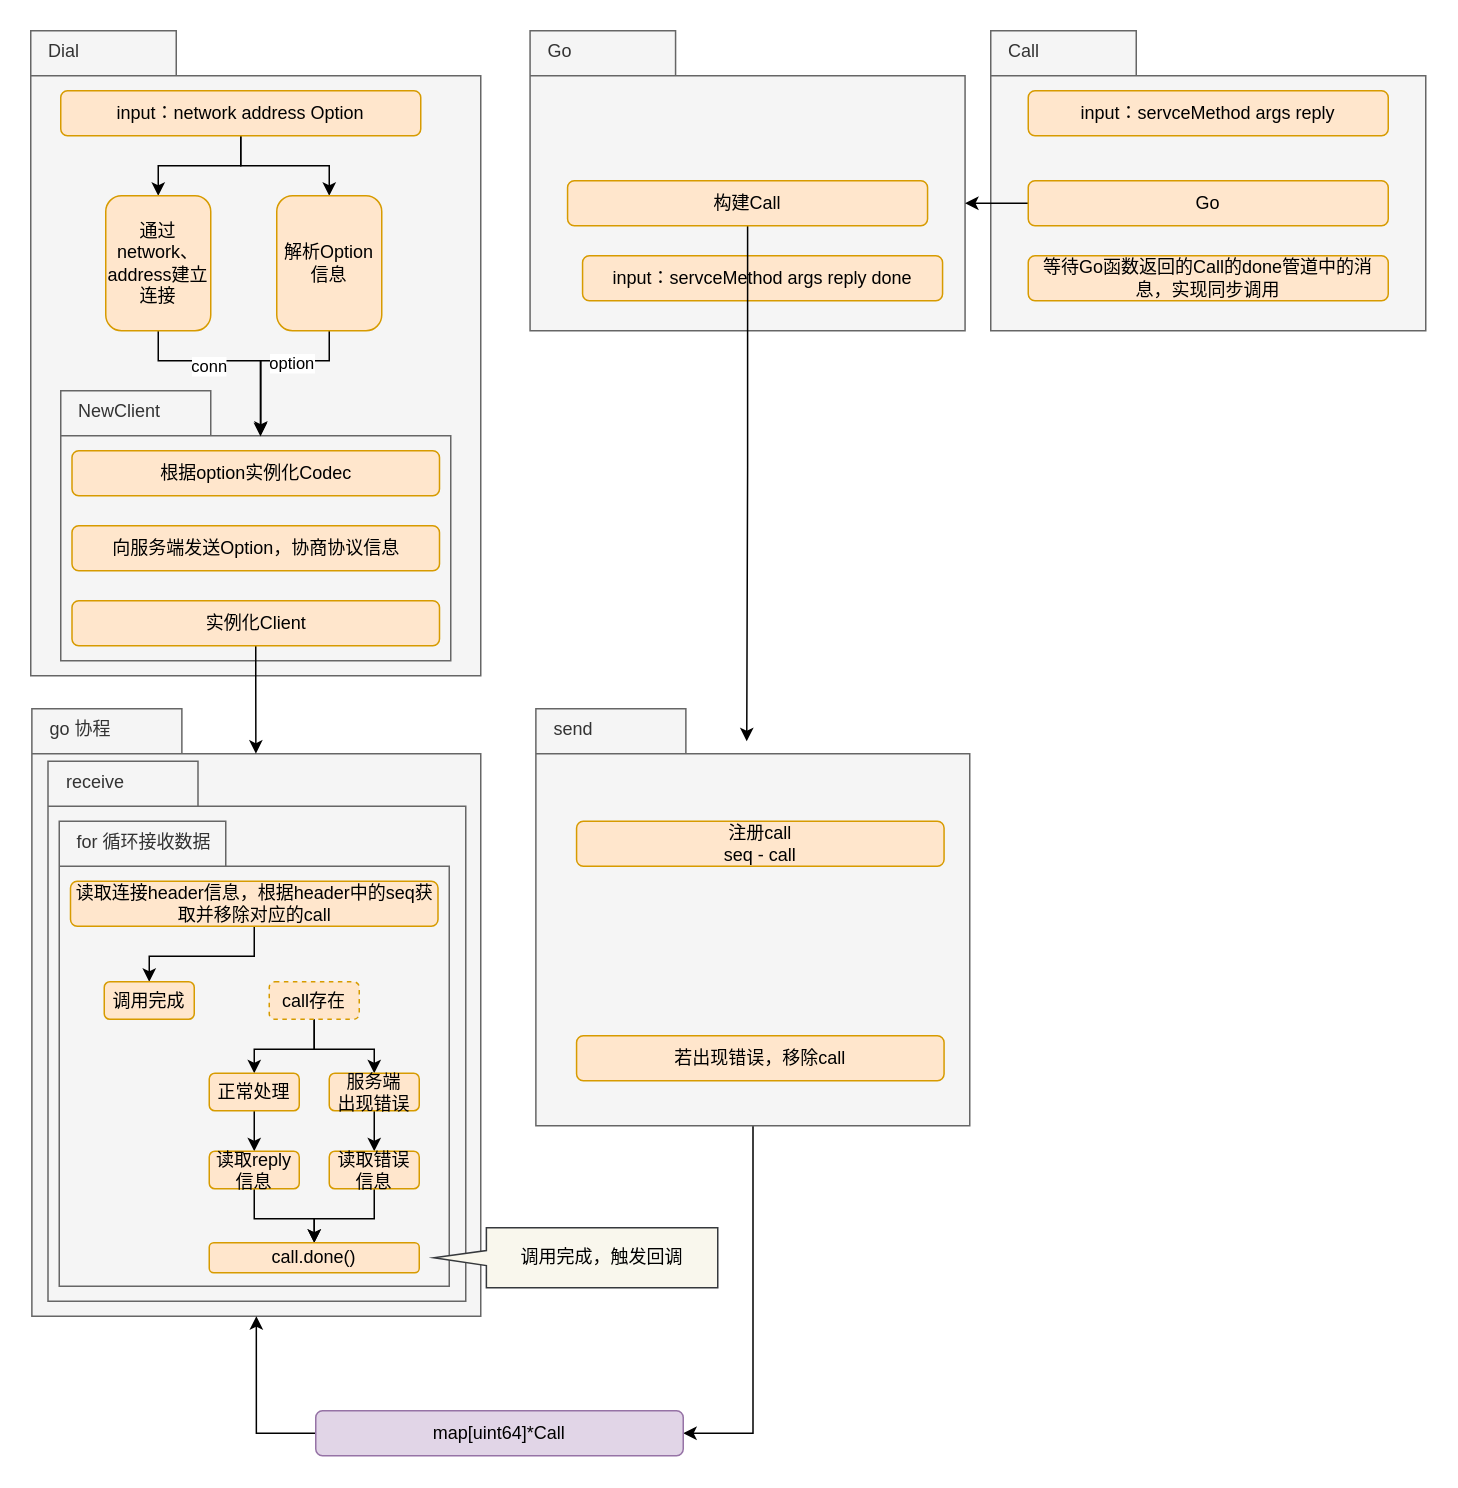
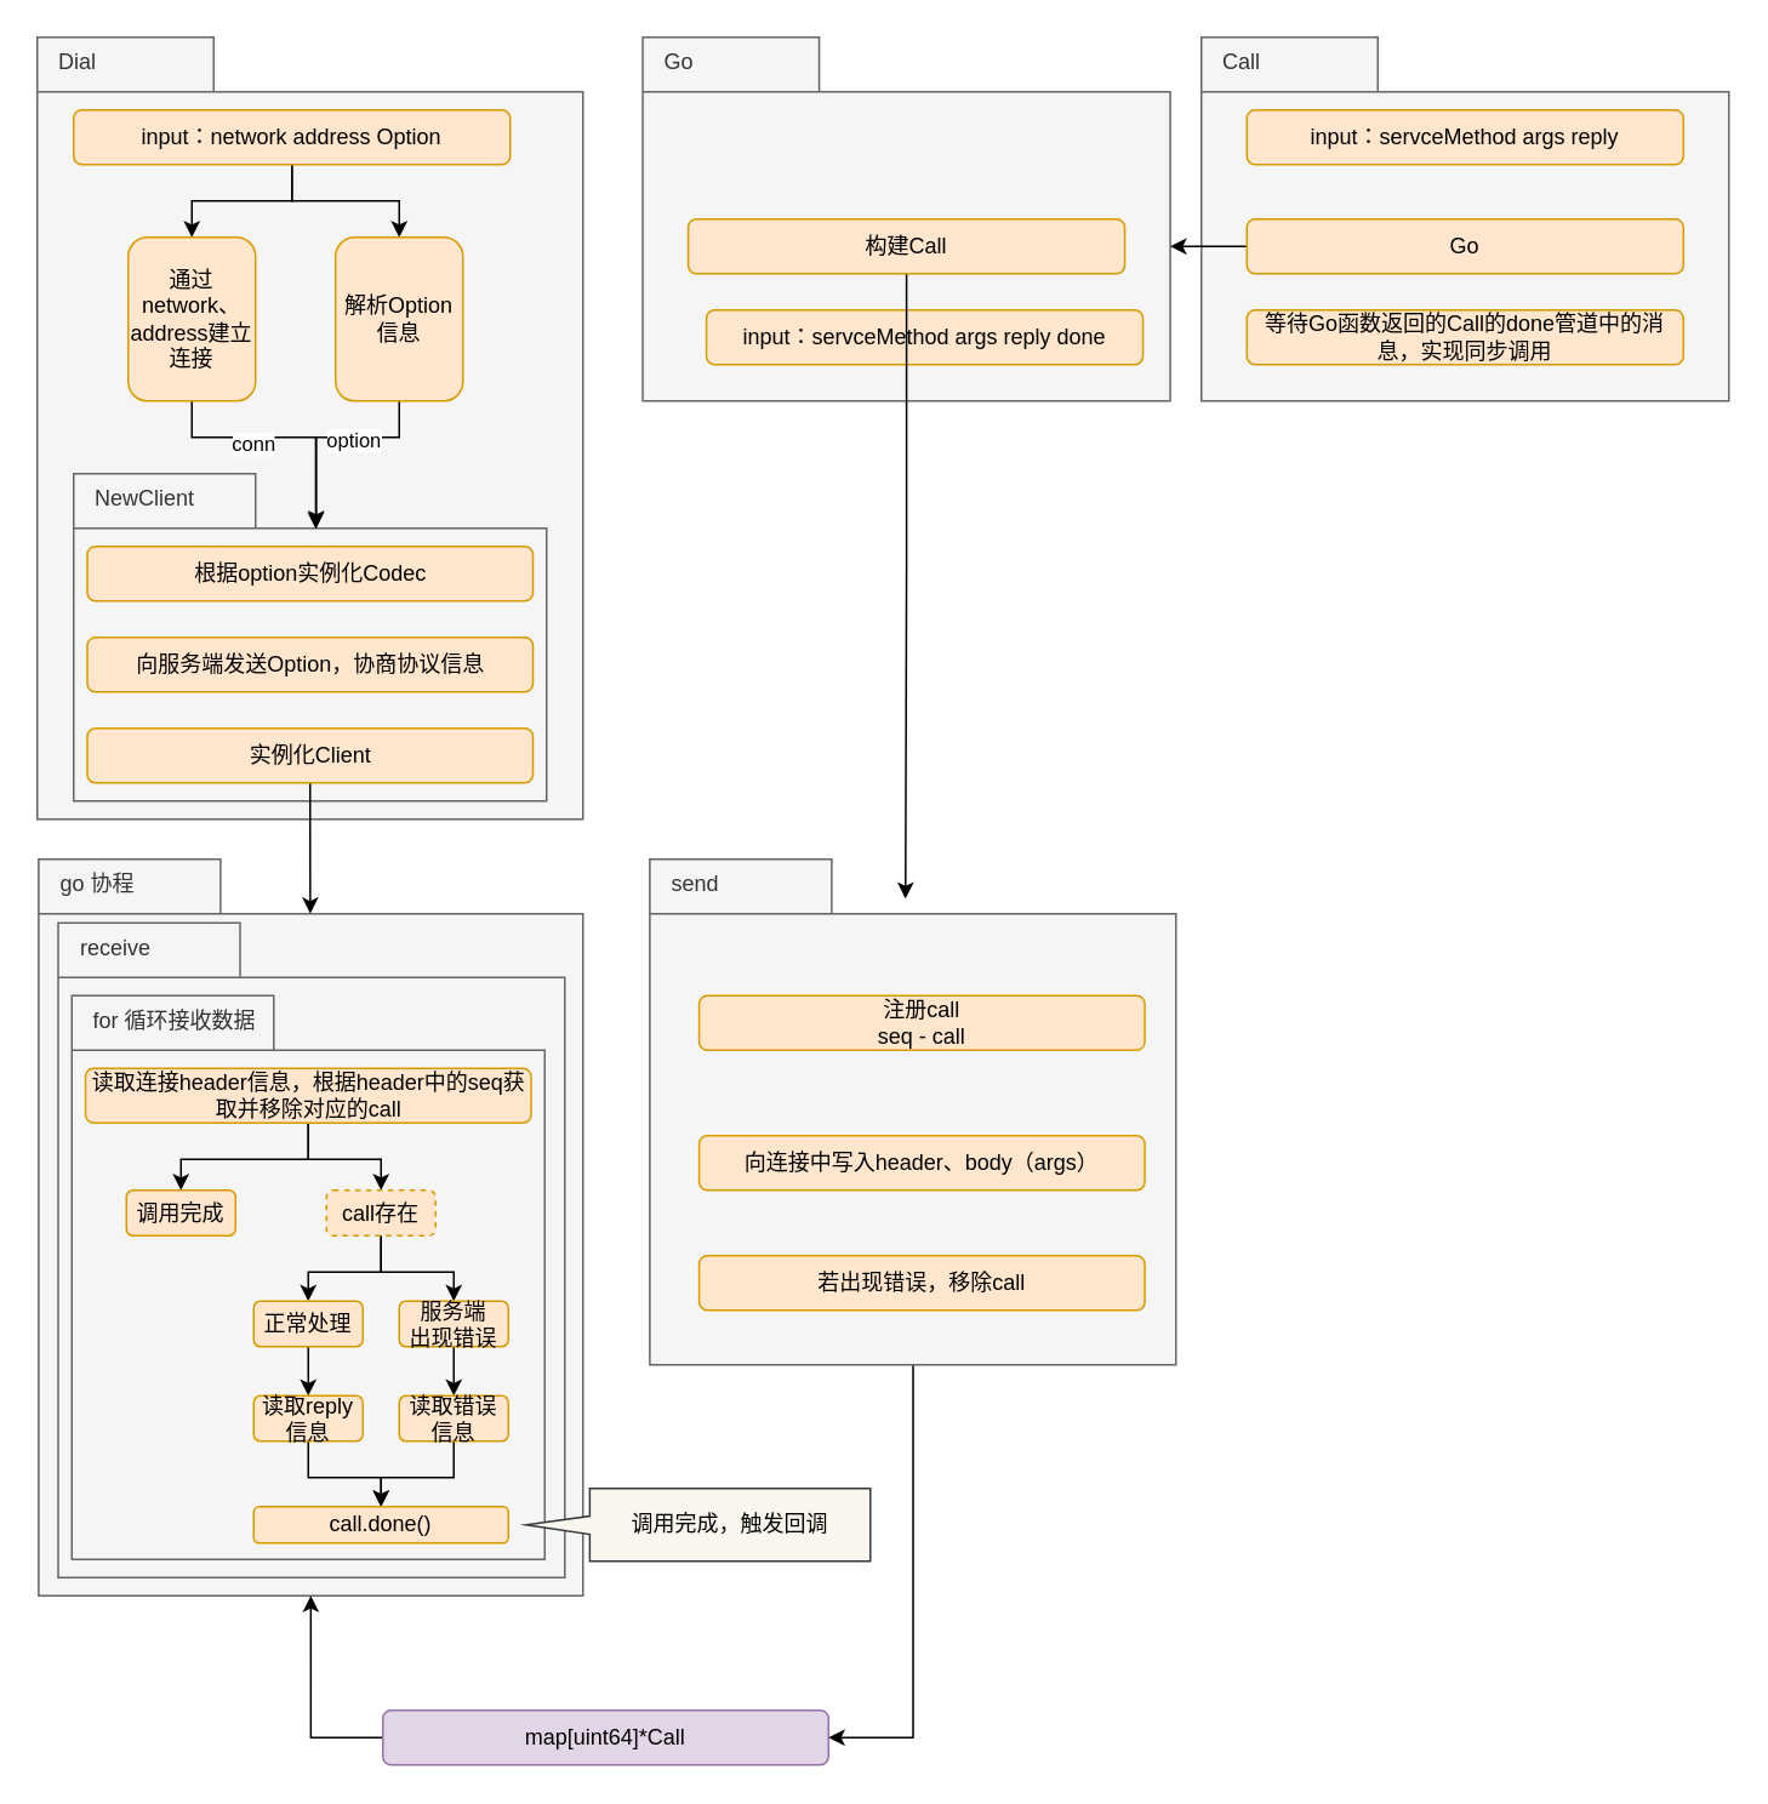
+ <mxCell id="23" style="edgeStyle=orthogonalEdgeStyle;rounded=0;orthogonalLoop=1;jettySize=auto;html=1;entryX=0.5;entryY=0;entryDx=0;entryDy=0;fontColor=#000000;" edge="1" parent="1" source="24" target="28"><mxGeometry relative="1" as="geometry" /></mxCell>
+ <mxCell id="43" value="向连接中写入header、body（args）" style="rounded=1;whiteSpace=wrap;html=1;fillColor=#ffe6cc;strokeColor=#d79b00;" vertex="1" parent="1"><mxGeometry x="383.88" y="624" width="245" height="30" as="geometry" /></mxCell>
